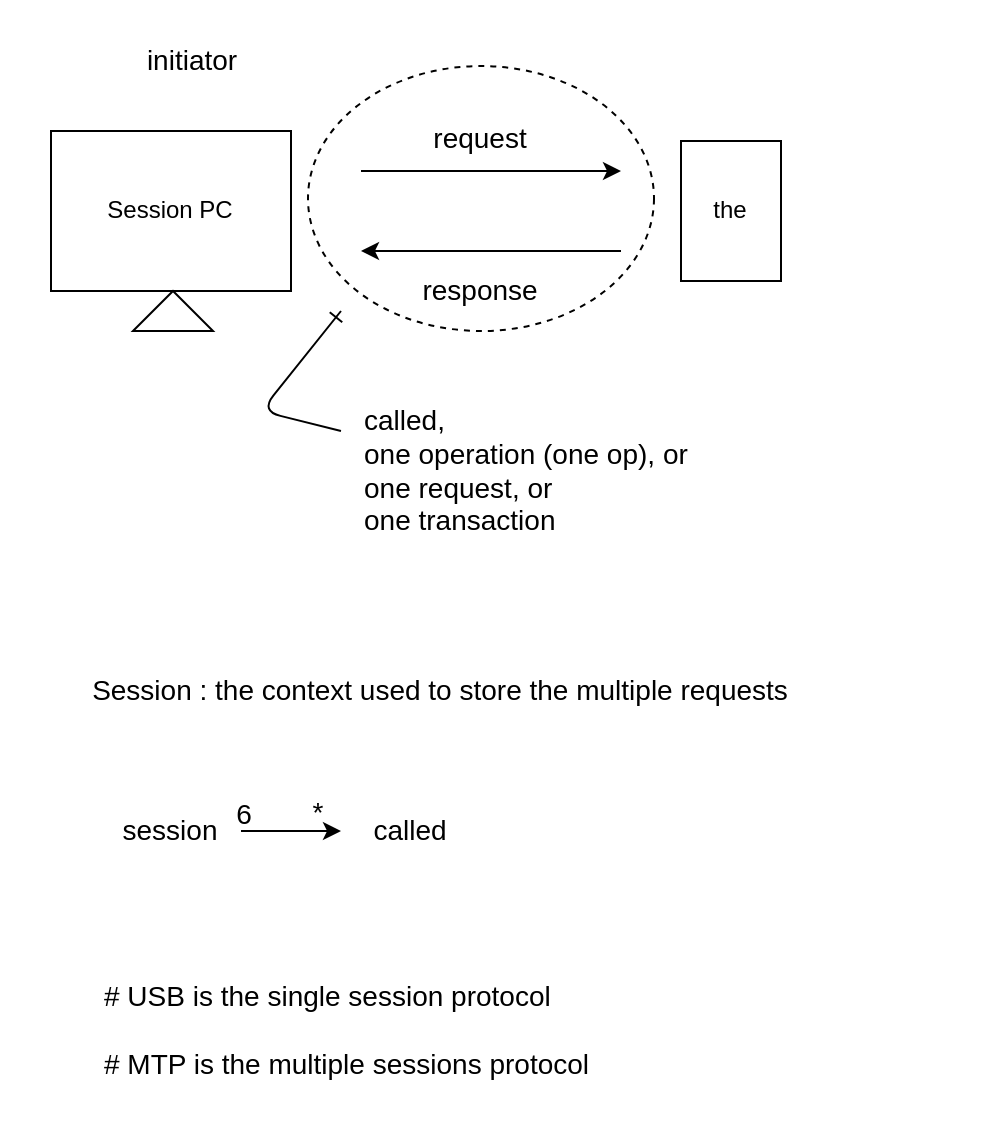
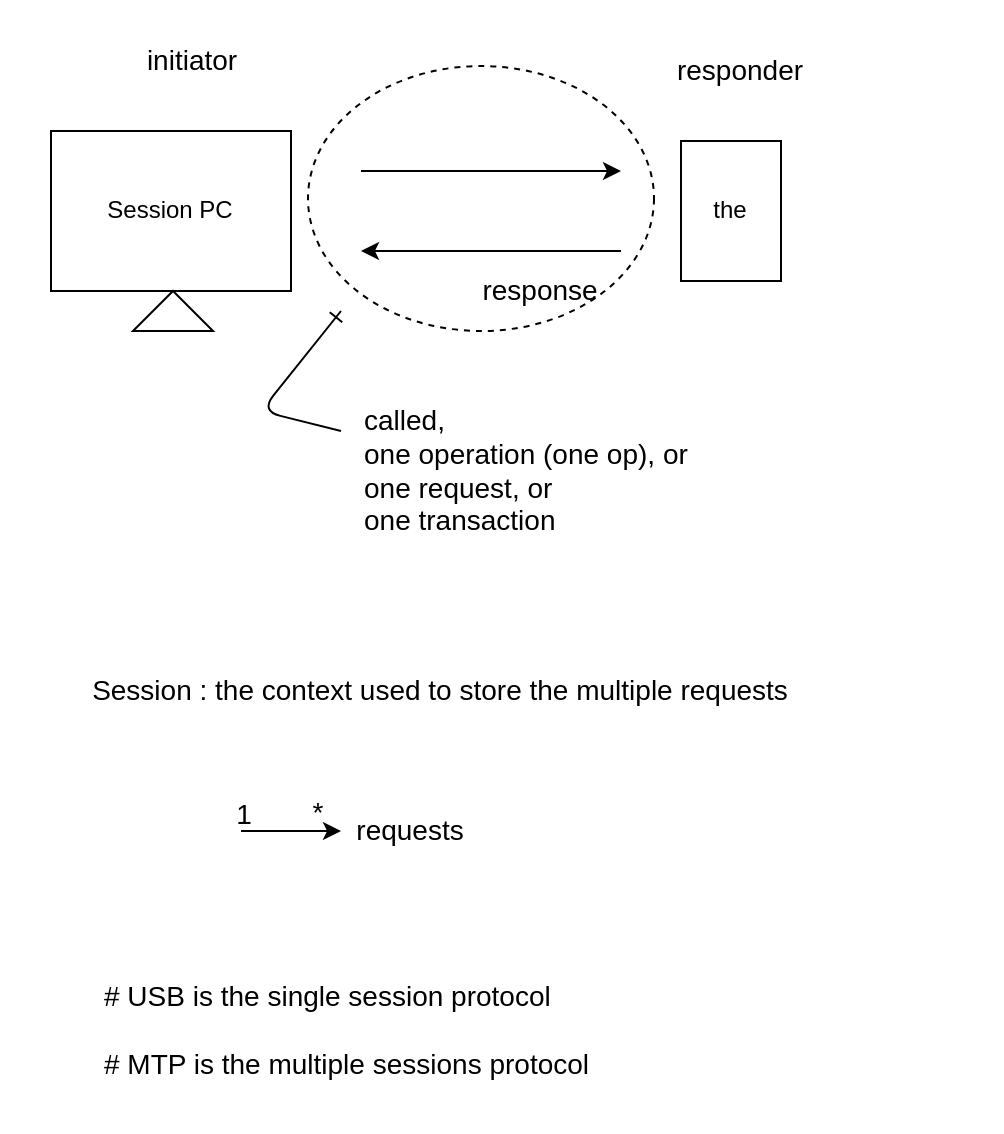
+ <mxCell id="6" value="responder" style="text;html=1;strokeColor=none;fillColor=none;align=center;verticalAlign=middle;whiteSpace=wrap;rounded=0;fontSize=14;" vertex="1" parent="1"><mxGeometry x="350" y="25" width="40" height="20" as="geometry" /></mxCell>
- <mxCell id="8" value="request" style="text;html=1;strokeColor=none;fillColor=none;align=center;verticalAlign=middle;whiteSpace=wrap;rounded=0;fontSize=14;" vertex="1" parent="1"><mxGeometry x="220" y="59" width="40" height="20" as="geometry" /></mxCell>
- <mxCell id="10" value="response" style="text;html=1;strokeColor=none;fillColor=none;align=center;verticalAlign=middle;whiteSpace=wrap;rounded=0;fontSize=14;" vertex="1" parent="1"><mxGeometry x="220" y="135" width="40" height="20" as="geometry" /></mxCell>
+ <mxCell id="10" value="response" style="text;html=1;strokeColor=none;fillColor=none;align=center;verticalAlign=middle;whiteSpace=wrap;rounded=0;fontSize=14;" vertex="1" parent="1"><mxGeometry x="250" y="135" width="40" height="20" as="geometry" /></mxCell>
- <mxCell id="19" value="6" style="text;html=1;strokeColor=none;fillColor=none;align=center;verticalAlign=middle;whiteSpace=wrap;rounded=0;dashed=1;fontSize=14;fontColor=#000000;" vertex="1" parent="1"><mxGeometry x="114" y="406" width="16" as="geometry" /></mxCell>
+ <mxCell id="19" value="1" style="text;html=1;strokeColor=none;fillColor=none;align=center;verticalAlign=middle;whiteSpace=wrap;rounded=0;dashed=1;fontSize=14;fontColor=#000000;" vertex="1" parent="1"><mxGeometry x="114" y="406" width="16" as="geometry" /></mxCell>
- <mxCell id="15" value="session" style="text;html=1;strokeColor=none;fillColor=none;align=center;verticalAlign=middle;whiteSpace=wrap;rounded=0;dashed=1;fontSize=14;fontColor=#000000;" vertex="1" parent="1"><mxGeometry x="65" y="405" width="40" height="20" as="geometry" /></mxCell>
- <mxCell id="16" value="called" style="text;html=1;strokeColor=none;fillColor=none;align=center;verticalAlign=middle;whiteSpace=wrap;rounded=0;dashed=1;fontSize=14;fontColor=#000000;" vertex="1" parent="1"><mxGeometry x="185" y="405" width="40" height="20" as="geometry" /></mxCell>
+ <mxCell id="16" value="requests" style="text;html=1;strokeColor=none;fillColor=none;align=center;verticalAlign=middle;whiteSpace=wrap;rounded=0;dashed=1;fontSize=14;fontColor=#000000;" vertex="1" parent="1"><mxGeometry x="185" y="405" width="40" height="20" as="geometry" /></mxCell>
